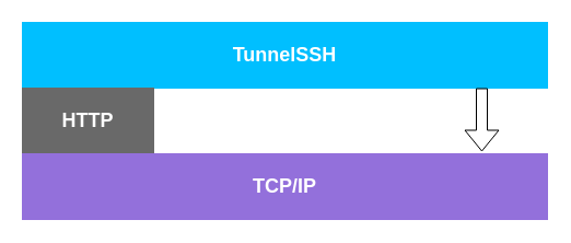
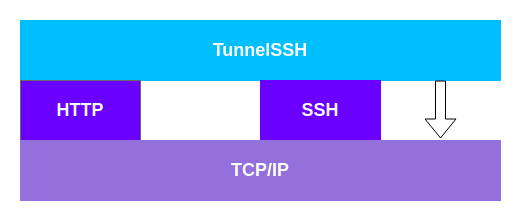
- <mxCell id="3" value="&lt;h2&gt;HTTP&lt;/h2&gt;" style="rounded=0;whiteSpace=wrap;html=1;fillColor=#696969;strokeColor=#696969;fontColor=#ffffff;" parent="1" vertex="1"><mxGeometry x="20" y="80" width="120" height="60" as="geometry" /></mxCell>
+ <mxCell id="3" value="&lt;h2&gt;HTTP&lt;/h2&gt;" style="rounded=0;whiteSpace=wrap;html=1;fillColor=#6a00ff;strokeColor=#696969;fontColor=#ffffff;" parent="1" vertex="1"><mxGeometry x="20" y="80" width="120" height="60" as="geometry" /></mxCell>
+ <mxCell id="4" value="&lt;h2&gt;SSH&lt;/h2&gt;" style="rounded=0;whiteSpace=wrap;html=1;fillColor=#6a00ff;strokeColor=#6a00ff;fontColor=#ffffff;" parent="1" vertex="1"><mxGeometry x="260" y="80" width="120" height="60" as="geometry" /></mxCell>
